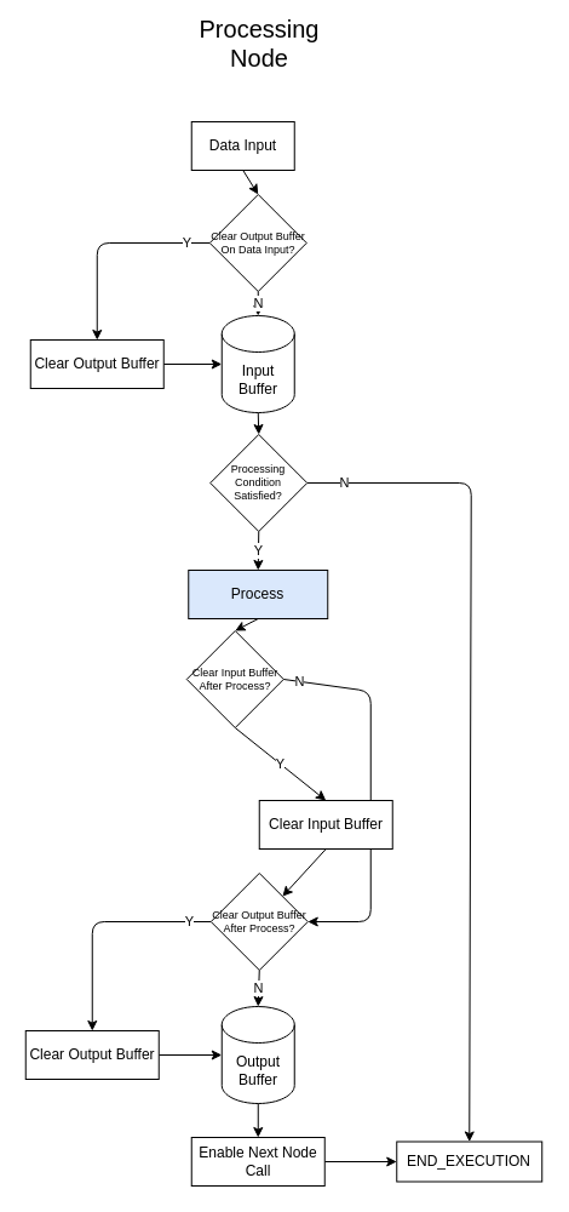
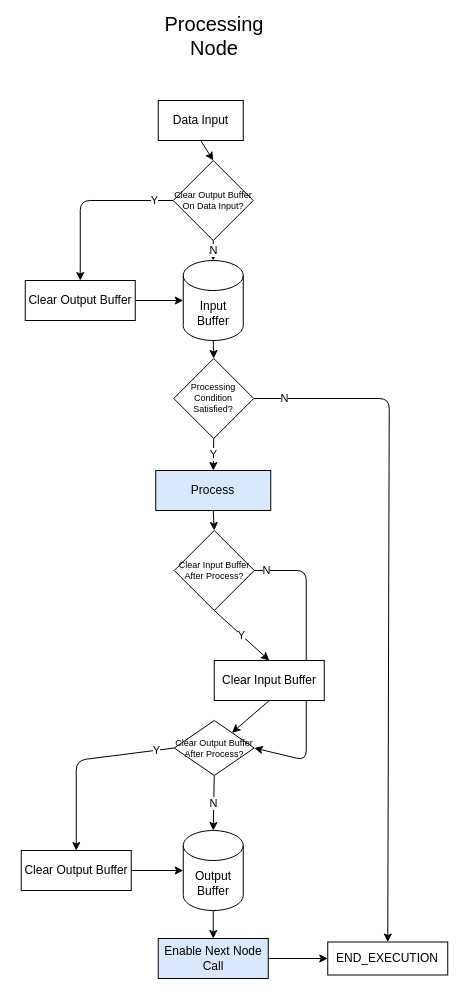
- <mxCell id="15" value="Clear Input Buffer After Process?" style="rhombus;whiteSpace=wrap;html=1;fontSize=9;" vertex="1" parent="1"><mxGeometry x="153.75" y="520" width="80" height="80" as="geometry" /></mxCell>
+ <mxCell id="15" value="Clear Input Buffer After Process?" style="rhombus;whiteSpace=wrap;html=1;fontSize=9;" vertex="1" parent="1"><mxGeometry x="173.75" y="530" width="80" height="80" as="geometry" /></mxCell>
- <mxCell id="25" value="Clear Output Buffer After Process?" style="rhombus;whiteSpace=wrap;html=1;fontSize=9;" vertex="1" parent="1"><mxGeometry x="173.75" y="720" width="80" height="80" as="geometry" /></mxCell>
+ <mxCell id="25" value="Clear Output Buffer After Process?" style="rhombus;whiteSpace=wrap;html=1;fontSize=9;" vertex="1" parent="1"><mxGeometry x="173.75" y="720" width="80" height="55" as="geometry" /></mxCell>
- <mxCell id="11" value="Enable Next Node Call" style="rounded=0;whiteSpace=wrap;html=1;" parent="1" vertex="1"><mxGeometry x="157.75" y="938" width="110" height="40" as="geometry" /></mxCell>
+ <mxCell id="11" value="Enable Next Node Call" style="rounded=0;whiteSpace=wrap;html=1;fillColor=#dae8fc;" parent="1" vertex="1"><mxGeometry x="157.75" y="938" width="110" height="40" as="geometry" /></mxCell>
